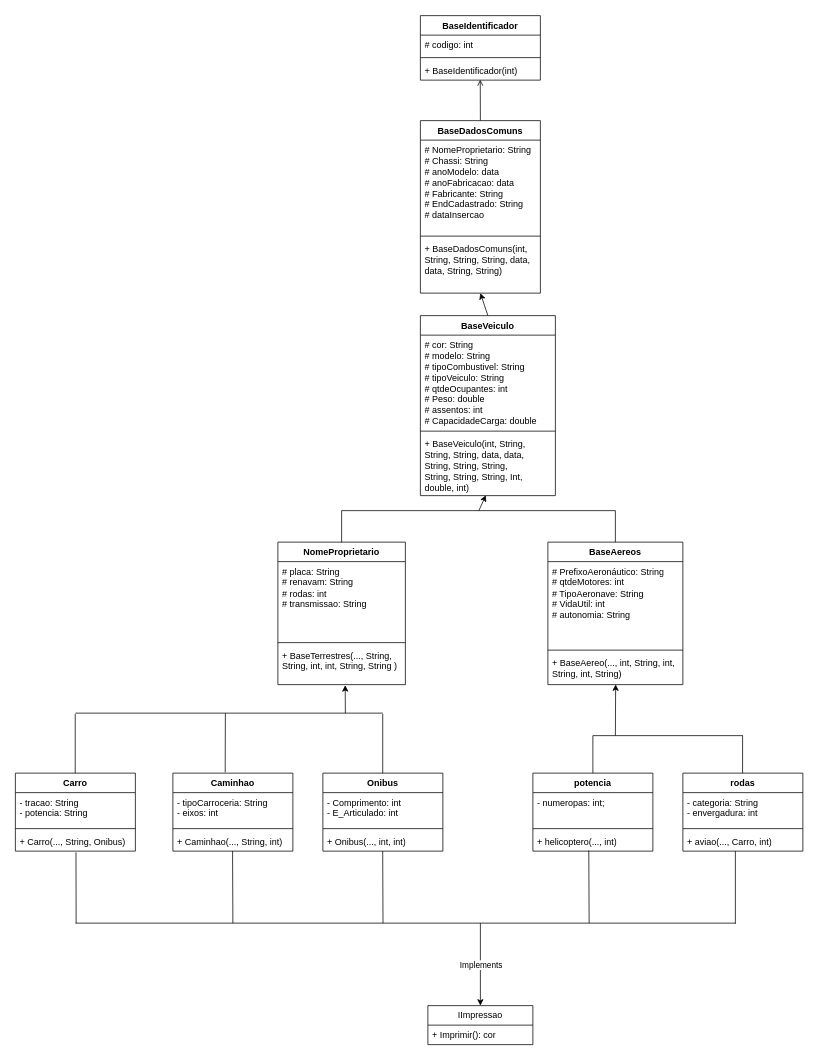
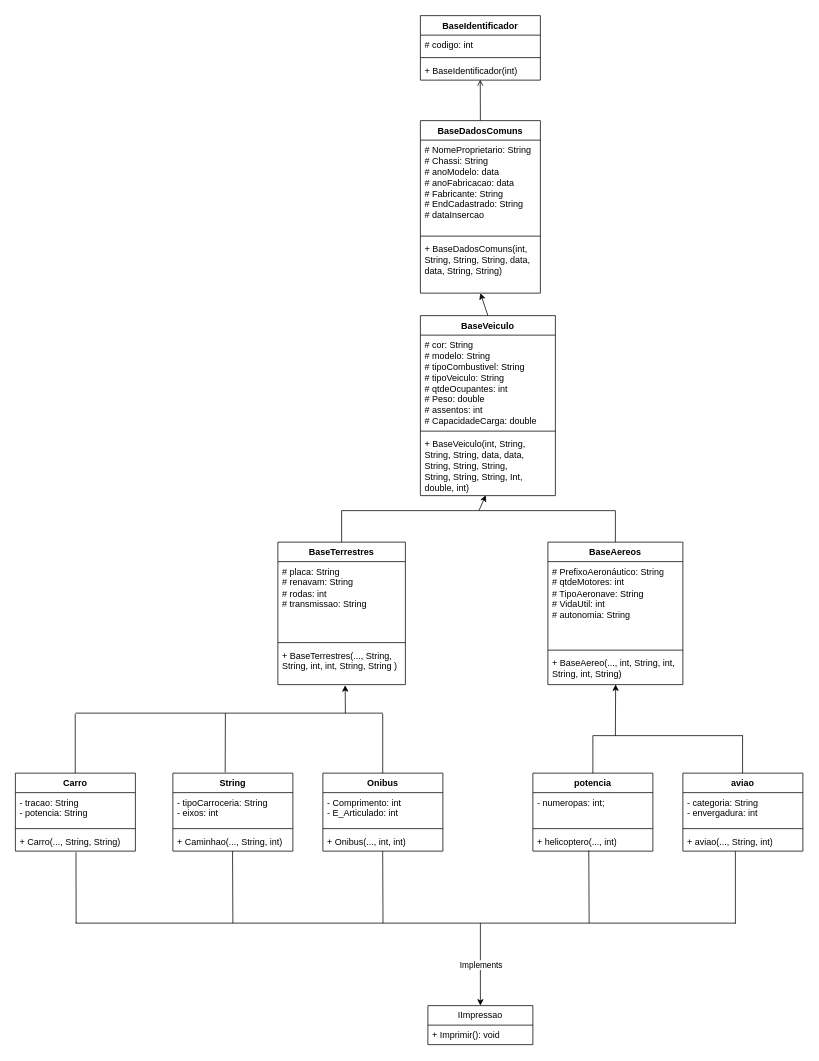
- <mxCell id="19" value="NomeProprietario" style="swimlane;fontStyle=1;align=center;verticalAlign=top;childLayout=stackLayout;horizontal=1;startSize=26;horizontalStack=0;resizeParent=1;resizeParentMax=0;resizeLast=0;collapsible=1;marginBottom=0;whiteSpace=wrap;html=1;" vertex="1" parent="1"><mxGeometry x="370" y="722" width="170" height="190" as="geometry" /></mxCell>
+ <mxCell id="19" value="BaseTerrestres" style="swimlane;fontStyle=1;align=center;verticalAlign=top;childLayout=stackLayout;horizontal=1;startSize=26;horizontalStack=0;resizeParent=1;resizeParentMax=0;resizeLast=0;collapsible=1;marginBottom=0;whiteSpace=wrap;html=1;" vertex="1" parent="1"><mxGeometry x="370" y="722" width="170" height="190" as="geometry" /></mxCell>
- <mxCell id="39" value="Caminhao" style="swimlane;fontStyle=1;align=center;verticalAlign=top;childLayout=stackLayout;horizontal=1;startSize=26;horizontalStack=0;resizeParent=1;resizeParentMax=0;resizeLast=0;collapsible=1;marginBottom=0;whiteSpace=wrap;html=1;" vertex="1" parent="1"><mxGeometry x="230" y="1030" width="160" height="104" as="geometry" /></mxCell>
+ <mxCell id="39" value="String" style="swimlane;fontStyle=1;align=center;verticalAlign=top;childLayout=stackLayout;horizontal=1;startSize=26;horizontalStack=0;resizeParent=1;resizeParentMax=0;resizeLast=0;collapsible=1;marginBottom=0;whiteSpace=wrap;html=1;" vertex="1" parent="1"><mxGeometry x="230" y="1030" width="160" height="104" as="geometry" /></mxCell>
- <mxCell id="27" value="rodas" style="swimlane;fontStyle=1;align=center;verticalAlign=top;childLayout=stackLayout;horizontal=1;startSize=26;horizontalStack=0;resizeParent=1;resizeParentMax=0;resizeLast=0;collapsible=1;marginBottom=0;whiteSpace=wrap;html=1;" vertex="1" parent="1"><mxGeometry x="910" y="1030" width="160" height="104" as="geometry" /></mxCell>
+ <mxCell id="27" value="aviao" style="swimlane;fontStyle=1;align=center;verticalAlign=top;childLayout=stackLayout;horizontal=1;startSize=26;horizontalStack=0;resizeParent=1;resizeParentMax=0;resizeLast=0;collapsible=1;marginBottom=0;whiteSpace=wrap;html=1;" vertex="1" parent="1"><mxGeometry x="910" y="1030" width="160" height="104" as="geometry" /></mxCell>
- <mxCell id="30" value="+ aviao(..., Carro, int)" style="text;strokeColor=none;fillColor=none;align=left;verticalAlign=top;spacingLeft=4;spacingRight=4;overflow=hidden;rotatable=0;points=[[0,0.5],[1,0.5]];portConstraint=eastwest;whiteSpace=wrap;html=1;" vertex="1" parent="27"><mxGeometry y="78" width="160" height="26" as="geometry" /></mxCell>
+ <mxCell id="30" value="+ aviao(..., String, int)" style="text;strokeColor=none;fillColor=none;align=left;verticalAlign=top;spacingLeft=4;spacingRight=4;overflow=hidden;rotatable=0;points=[[0,0.5],[1,0.5]];portConstraint=eastwest;whiteSpace=wrap;html=1;" vertex="1" parent="27"><mxGeometry y="78" width="160" height="26" as="geometry" /></mxCell>
- <mxCell id="38" value="+ Carro(..., String, Onibus)" style="text;strokeColor=none;fillColor=none;align=left;verticalAlign=top;spacingLeft=4;spacingRight=4;overflow=hidden;rotatable=0;points=[[0,0.5],[1,0.5]];portConstraint=eastwest;whiteSpace=wrap;html=1;" vertex="1" parent="35"><mxGeometry y="78" width="160" height="26" as="geometry" /></mxCell>
+ <mxCell id="38" value="+ Carro(..., String, String)" style="text;strokeColor=none;fillColor=none;align=left;verticalAlign=top;spacingLeft=4;spacingRight=4;overflow=hidden;rotatable=0;points=[[0,0.5],[1,0.5]];portConstraint=eastwest;whiteSpace=wrap;html=1;" vertex="1" parent="35"><mxGeometry y="78" width="160" height="26" as="geometry" /></mxCell>
- <mxCell id="57" value="+ Imprimir(): cor" style="text;strokeColor=none;fillColor=none;align=left;verticalAlign=top;spacingLeft=4;spacingRight=4;overflow=hidden;rotatable=0;points=[[0,0.5],[1,0.5]];portConstraint=eastwest;whiteSpace=wrap;html=1;" vertex="1" parent="56"><mxGeometry y="26" width="140" height="26" as="geometry" /></mxCell>
+ <mxCell id="57" value="+ Imprimir(): void" style="text;strokeColor=none;fillColor=none;align=left;verticalAlign=top;spacingLeft=4;spacingRight=4;overflow=hidden;rotatable=0;points=[[0,0.5],[1,0.5]];portConstraint=eastwest;whiteSpace=wrap;html=1;" vertex="1" parent="56"><mxGeometry y="26" width="140" height="26" as="geometry" /></mxCell>
